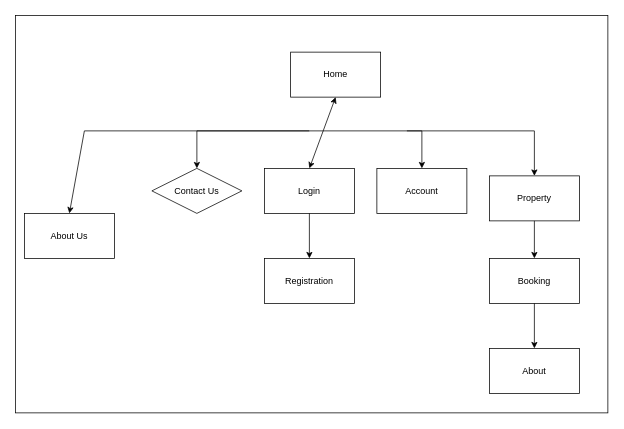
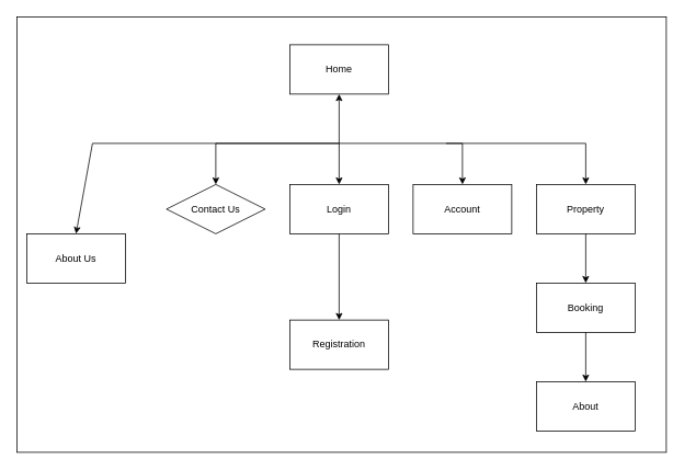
- <mxCell id="3" value="Home" style="rounded=0;whiteSpace=wrap;html=1;" vertex="1" parent="1"><mxGeometry x="387" y="69" width="120" height="60" as="geometry" /></mxCell>
+ <mxCell id="3" value="Home" style="rounded=0;whiteSpace=wrap;html=1;" vertex="1" parent="1"><mxGeometry x="352" y="54" width="120" height="60" as="geometry" /></mxCell>
- <mxCell id="9" value="Property" style="rounded=0;whiteSpace=wrap;html=1;" vertex="1" parent="1"><mxGeometry x="652" y="234" width="120" height="60" as="geometry" /></mxCell>
+ <mxCell id="9" value="Property" style="rounded=0;whiteSpace=wrap;html=1;" vertex="1" parent="1"><mxGeometry x="652" y="224" width="120" height="60" as="geometry" /></mxCell>
- <mxCell id="8" value="Registration" style="rounded=0;whiteSpace=wrap;html=1;" vertex="1" parent="1"><mxGeometry x="352" y="344" width="120" height="60" as="geometry" /></mxCell>
+ <mxCell id="8" value="Registration" style="rounded=0;whiteSpace=wrap;html=1;" vertex="1" parent="1"><mxGeometry x="352" y="389" width="120" height="60" as="geometry" /></mxCell>
